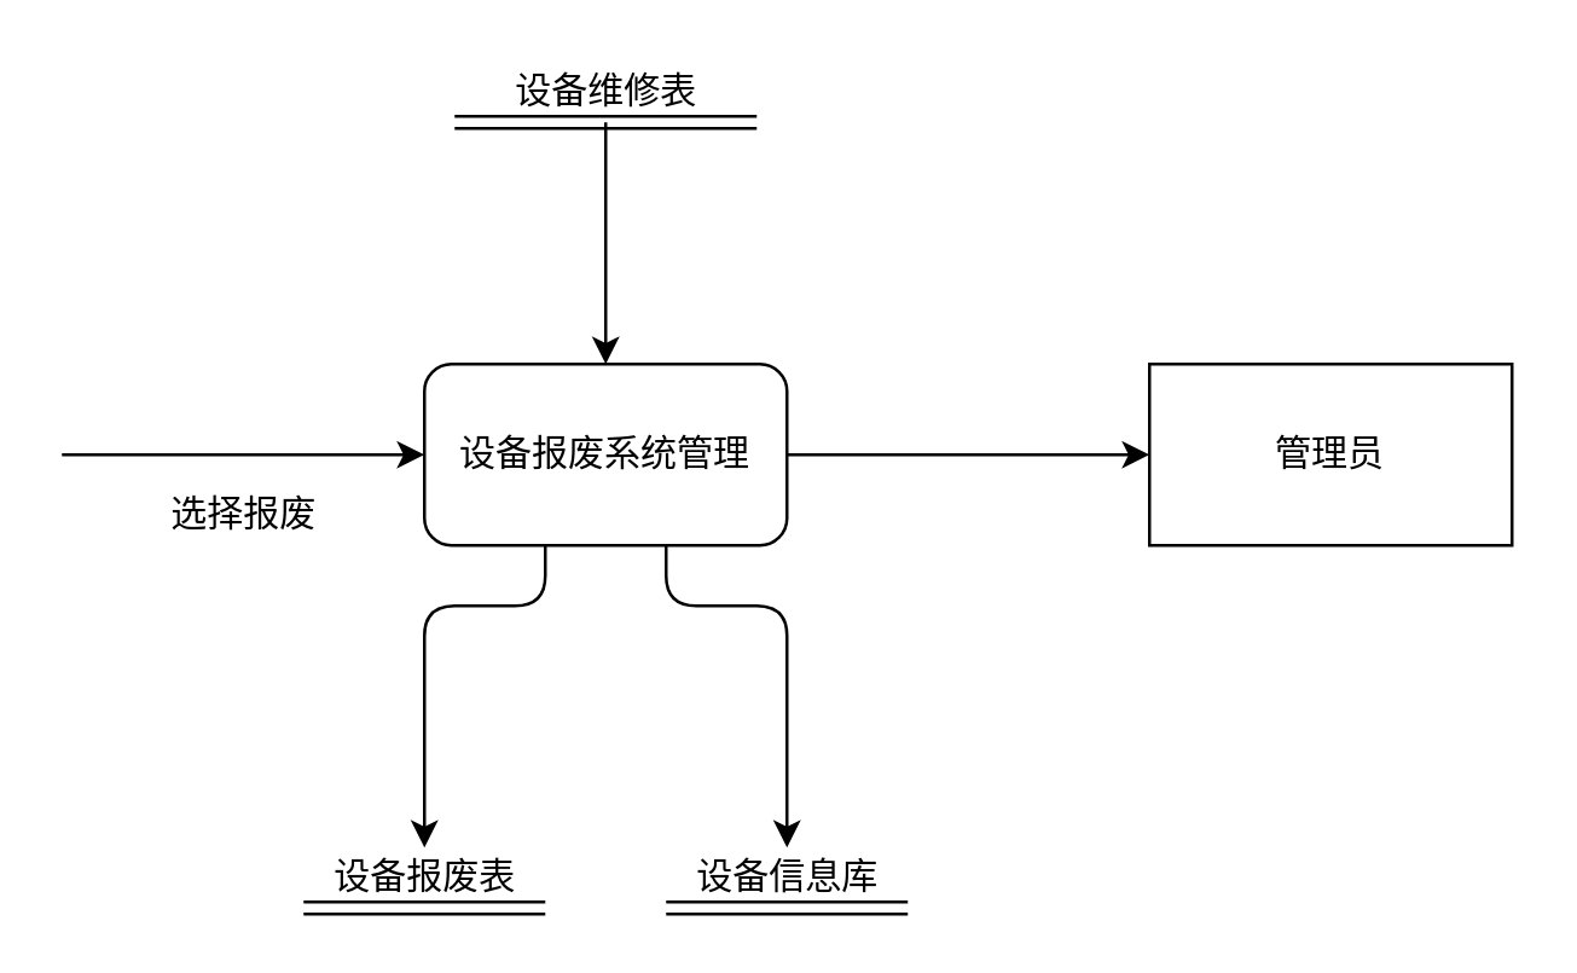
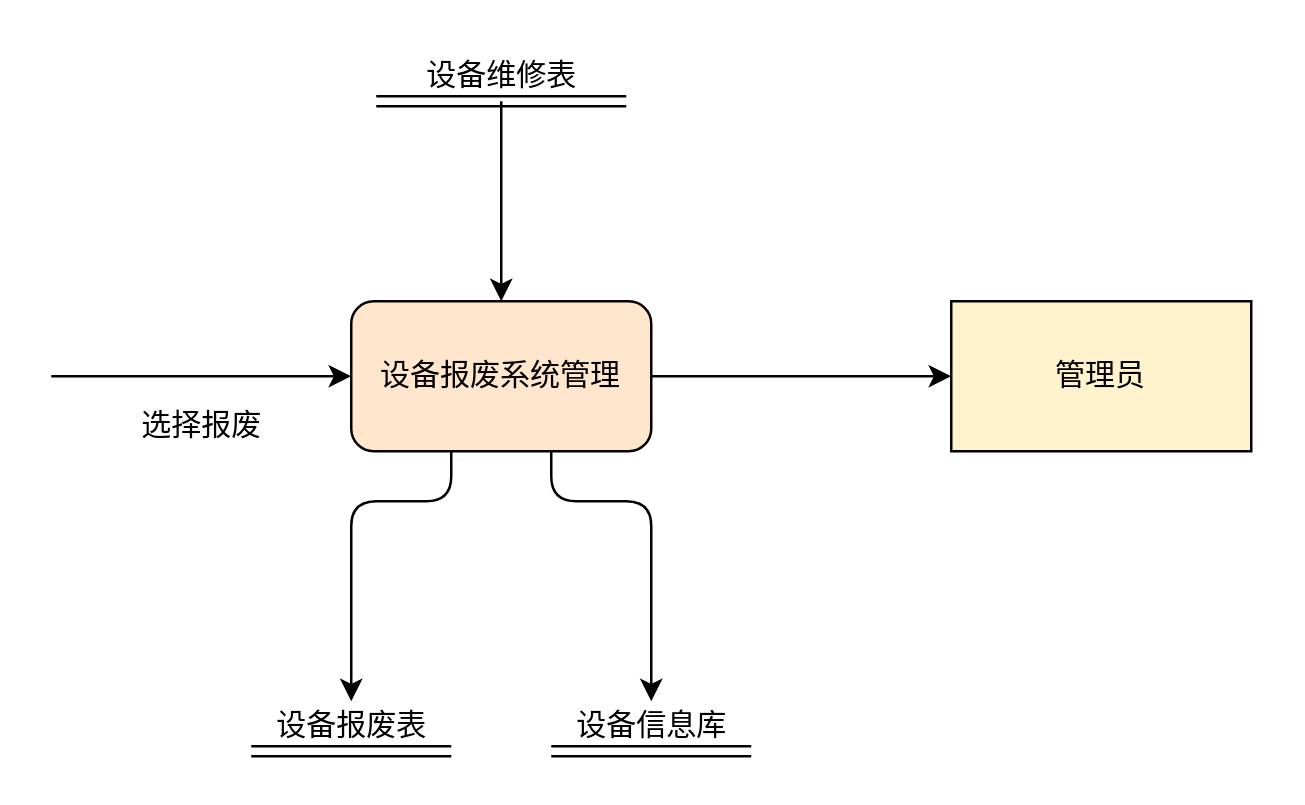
- <mxCell id="2" value="设备报废系统管理" style="rounded=1;whiteSpace=wrap;html=1;" vertex="1" parent="1"><mxGeometry x="140" y="120" width="120" height="60" as="geometry" /></mxCell>
+ <mxCell id="2" value="设备报废系统管理" style="rounded=1;whiteSpace=wrap;html=1;fillColor=#ffe6cc;" vertex="1" parent="1"><mxGeometry x="140" y="120" width="120" height="60" as="geometry" /></mxCell>
- <mxCell id="15" value="管理员" style="rounded=0;whiteSpace=wrap;html=1;" vertex="1" parent="1"><mxGeometry x="380" y="120" width="120" height="60" as="geometry" /></mxCell>
+ <mxCell id="15" value="管理员" style="rounded=0;whiteSpace=wrap;html=1;fillColor=#fff2cc;" vertex="1" parent="1"><mxGeometry x="380" y="120" width="120" height="60" as="geometry" /></mxCell>
